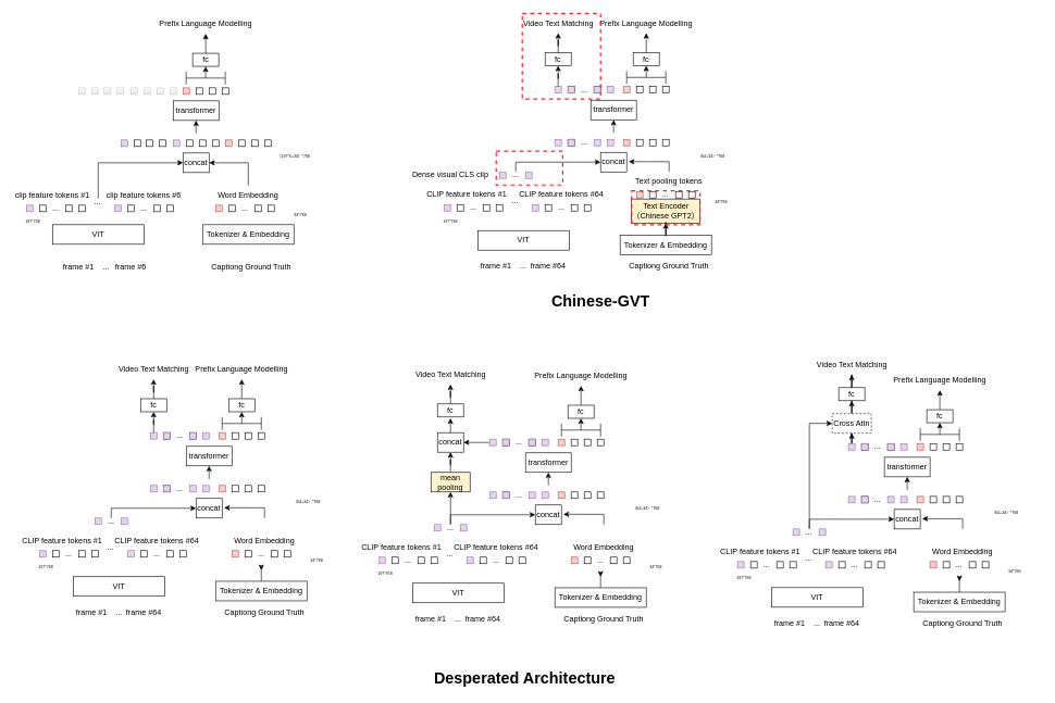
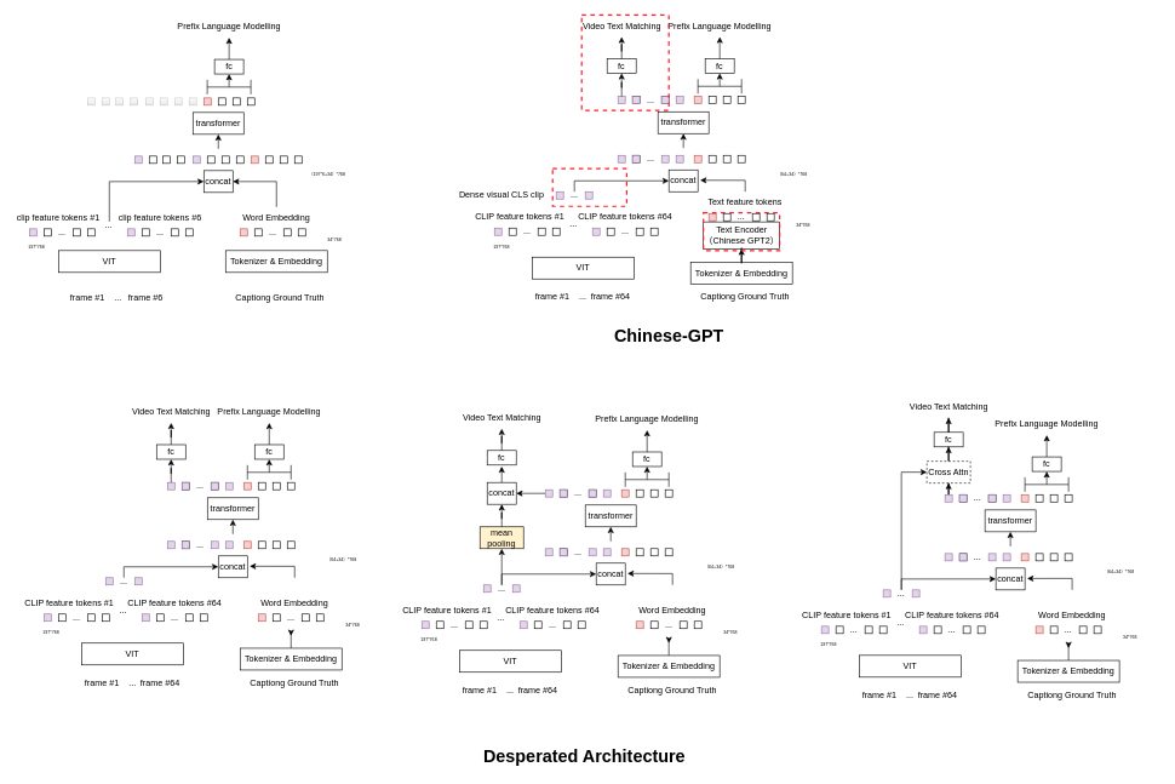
- <mxCell id="90" value="Text pooling tokens" style="text;html=1;strokeColor=none;fillColor=none;align=center;verticalAlign=middle;whiteSpace=wrap;rounded=0;" parent="69" vertex="1"><mxGeometry x="345" y="243" width="120" height="30" as="geometry" /></mxCell>
+ <mxCell id="90" value="Text feature tokens" style="text;html=1;strokeColor=none;fillColor=none;align=center;verticalAlign=middle;whiteSpace=wrap;rounded=0;" parent="69" vertex="1"><mxGeometry x="345" y="243" width="120" height="30" as="geometry" /></mxCell>
- <mxCell id="139" value="Text Encoder&lt;br&gt;（Chinese GPT2）" style="rounded=0;whiteSpace=wrap;html=1;fillColor=#fff2cc;" parent="69" vertex="1"><mxGeometry x="347.5" y="284.5" width="105" height="37" as="geometry" /></mxCell>
+ <mxCell id="139" value="Text Encoder&lt;br&gt;（Chinese GPT2）" style="rounded=0;whiteSpace=wrap;html=1;" parent="69" vertex="1"><mxGeometry x="347.5" y="284.5" width="105" height="37" as="geometry" /></mxCell>
- <mxCell id="141" value="&lt;h1&gt;Chinese-GVT&lt;/h1&gt;" style="text;html=1;strokeColor=none;fillColor=none;spacing=5;spacingTop=-20;whiteSpace=wrap;overflow=hidden;rounded=0;" parent="69" vertex="1"><mxGeometry x="220" y="421" width="190" height="35" as="geometry" /></mxCell>
+ <mxCell id="141" value="&lt;h1&gt;Chinese-GPT&lt;/h1&gt;" style="text;html=1;strokeColor=none;fillColor=none;spacing=5;spacingTop=-20;whiteSpace=wrap;overflow=hidden;rounded=0;" parent="69" vertex="1"><mxGeometry x="220" y="421" width="190" height="35" as="geometry" /></mxCell>
